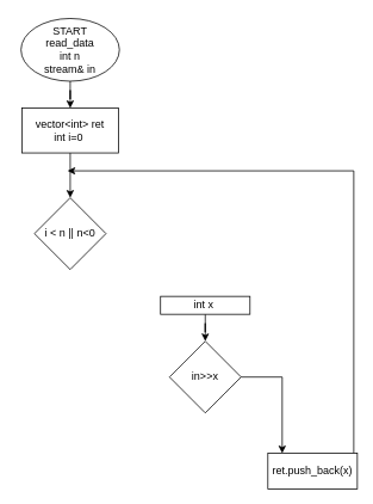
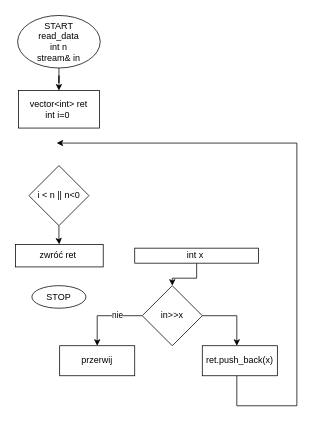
- <mxCell id="4" value="" style="edgeStyle=orthogonalEdgeStyle;rounded=0;orthogonalLoop=1;jettySize=auto;html=1;" parent="1" source="5" target="7" edge="1"><mxGeometry relative="1" as="geometry" /></mxCell>
+ <mxCell id="6" value="" style="edgeStyle=orthogonalEdgeStyle;rounded=0;orthogonalLoop=1;jettySize=auto;html=1;" parent="1" source="7" target="16" edge="1"><mxGeometry relative="1" as="geometry" /></mxCell>
+ <mxCell id="16" value="zwróć ret&amp;nbsp;" style="whiteSpace=wrap;html=1;" parent="1" vertex="1"><mxGeometry x="20" y="325" width="117" height="30" as="geometry" /></mxCell>
- <mxCell id="9" value="int x&amp;nbsp;&lt;br&gt;" style="rounded=0;whiteSpace=wrap;html=1;" parent="1" vertex="1"><mxGeometry x="179" y="330" width="100" height="20" as="geometry" /></mxCell>
+ <mxCell id="9" value="int x&amp;nbsp;&lt;br&gt;" style="rounded=0;whiteSpace=wrap;html=1;" parent="1" vertex="1"><mxGeometry x="179" y="330" width="165" height="20" as="geometry" /></mxCell>
+ <mxCell id="17" value="STOP" style="ellipse;whiteSpace=wrap;html=1;" parent="1" vertex="1"><mxGeometry x="42" y="380" width="72" height="30" as="geometry" /></mxCell>
+ <mxCell id="10" value="nie" style="edgeStyle=orthogonalEdgeStyle;rounded=0;orthogonalLoop=1;jettySize=auto;html=1;entryX=0.5;entryY=0;entryDx=0;entryDy=0;" parent="1" source="12" target="15" edge="1"><mxGeometry x="-0.333" relative="1" as="geometry"><Array as="points"><mxPoint x="129" y="420" /><mxPoint x="129" y="460" /></Array><mxPoint as="offset" /></mxGeometry></mxCell>
+ <mxCell id="15" value="przerwij" style="rounded=0;whiteSpace=wrap;html=1;" parent="1" vertex="1"><mxGeometry x="79" y="460" width="100" height="40" as="geometry" /></mxCell>
- <mxCell id="14" value="ret.push_back(x)" style="rounded=0;whiteSpace=wrap;html=1;" parent="1" vertex="1"><mxGeometry x="299" y="505" width="100" height="40" as="geometry" /></mxCell>
+ <mxCell id="14" value="ret.push_back(x)" style="rounded=0;whiteSpace=wrap;html=1;" parent="1" vertex="1"><mxGeometry x="269" y="460" width="100" height="40" as="geometry" /></mxCell>
